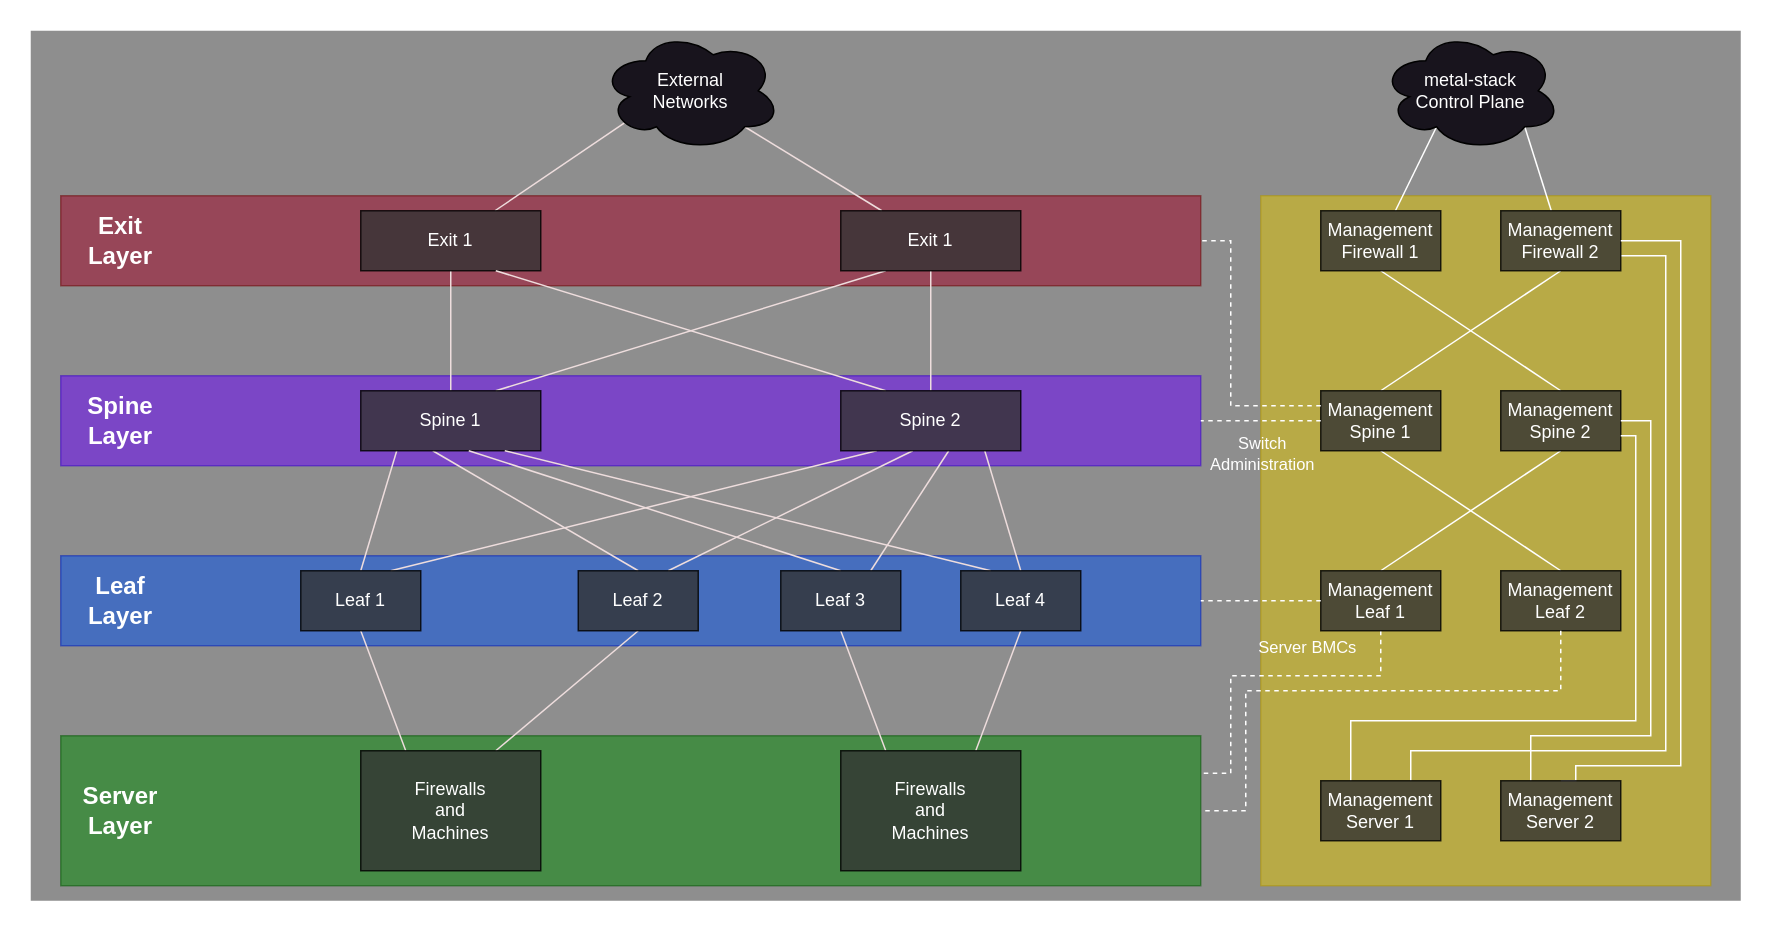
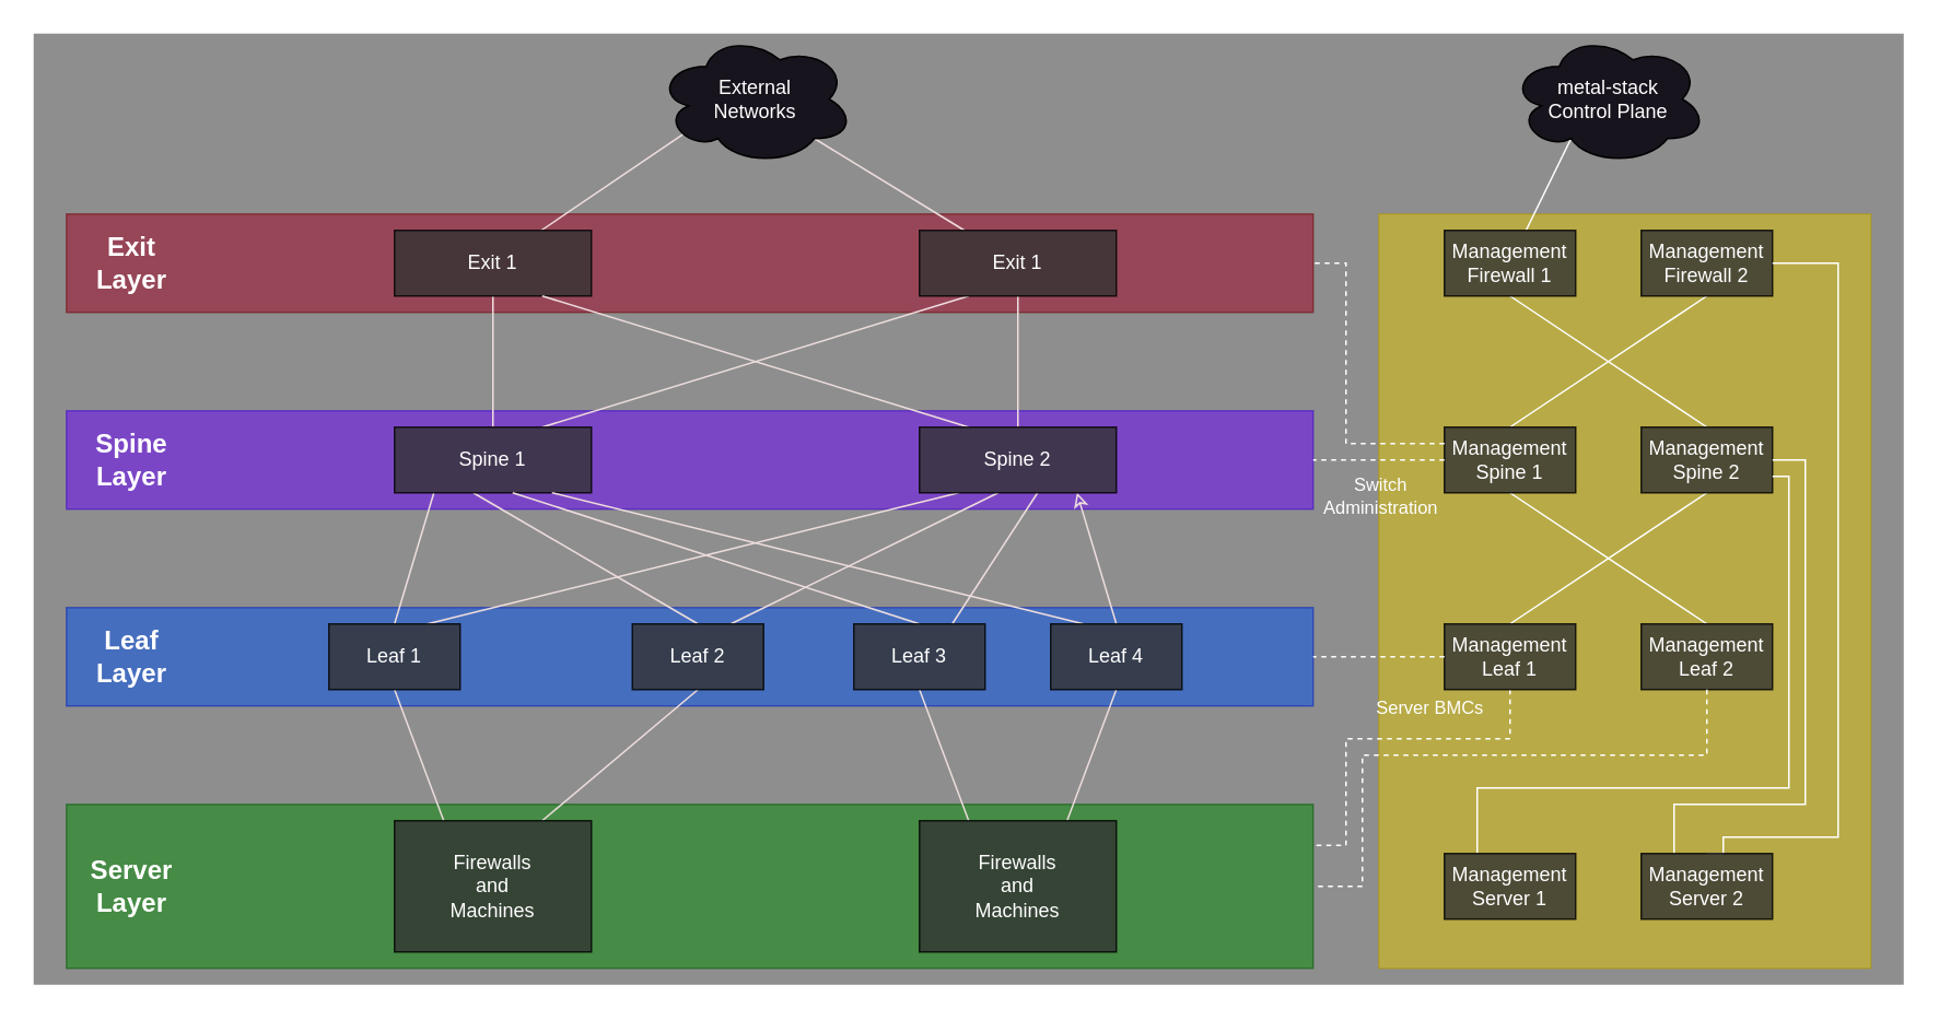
- <mxCell id="53" style="edgeStyle=none;html=1;entryX=0.8;entryY=0.8;entryDx=0;entryDy=0;entryPerimeter=0;fontColor=#FFFFFF;endArrow=none;endFill=0;strokeColor=#FFFFFF;" parent="1" source="54" target="55" edge="1"><mxGeometry relative="1" as="geometry" /></mxCell>
- <mxCell id="31" style="edgeStyle=none;html=1;entryX=0.8;entryY=1;entryDx=0;entryDy=0;fontColor=#000000;endArrow=none;endFill=0;strokeColor=#eedddd;entryPerimeter=0;exitX=0.5;exitY=0;exitDx=0;exitDy=0;" parent="1" source="33" target="36" edge="1"><mxGeometry relative="1" as="geometry" /></mxCell>
+ <mxCell id="31" style="edgeStyle=none;html=1;entryX=0.8;entryY=1;entryDx=0;entryDy=0;fontColor=#000000;endArrow=classic;endFill=0;strokeColor=#eedddd;entryPerimeter=0;exitX=0.5;exitY=0;exitDx=0;exitDy=0;" parent="1" source="33" target="36" edge="1"><mxGeometry relative="1" as="geometry" /></mxCell>
- <mxCell id="49" style="edgeStyle=orthogonalEdgeStyle;rounded=0;html=1;entryX=0.75;entryY=0;entryDx=0;entryDy=0;fontColor=#FFFFFF;endArrow=none;endFill=0;strokeColor=#FFFFFF;exitX=1;exitY=0.75;exitDx=0;exitDy=0;" parent="1" source="54" target="58" edge="1"><mxGeometry relative="1" as="geometry"><Array as="points"><mxPoint x="1110" y="170" /><mxPoint x="1110" y="500" /><mxPoint x="940" y="500" /></Array></mxGeometry></mxCell>
